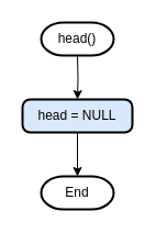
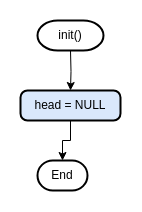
- <mxCell id="6" value="head()" style="strokeWidth=2;html=1;shape=mxgraph.flowchart.terminator;whiteSpace=wrap;" vertex="1" parent="1"><mxGeometry x="37" y="20" width="66" height="30" as="geometry" /></mxCell>
+ <mxCell id="6" value="init()" style="strokeWidth=2;html=1;shape=mxgraph.flowchart.terminator;whiteSpace=wrap;" vertex="1" parent="1"><mxGeometry x="37" y="20" width="66" height="30" as="geometry" /></mxCell>
- <mxCell id="5" value="End" style="strokeWidth=2;html=1;shape=mxgraph.flowchart.terminator;whiteSpace=wrap;" parent="1" vertex="1"><mxGeometry x="37" y="160" width="66" height="30" as="geometry" /></mxCell>
+ <mxCell id="5" value="End" style="strokeWidth=2;html=1;shape=mxgraph.flowchart.terminator;whiteSpace=wrap;" parent="1" vertex="1"><mxGeometry x="37" y="160" width="50" height="30" as="geometry" /></mxCell>
